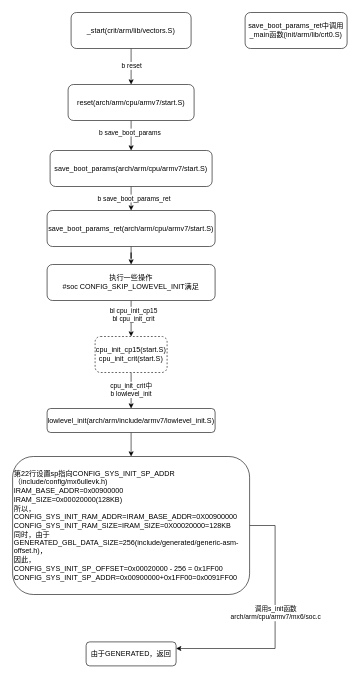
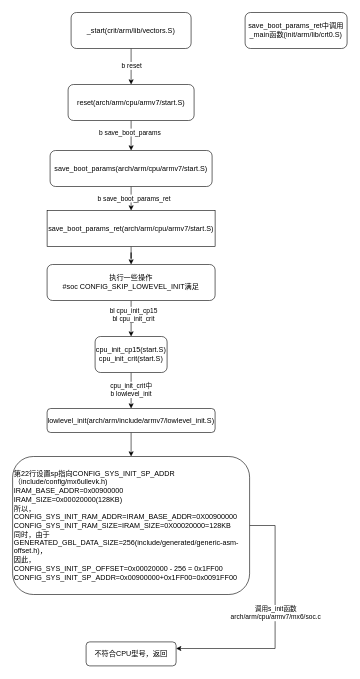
- <mxCell id="12" value="save_boot_params_ret(arch/arm/cpu/armv7/start.S)" style="whiteSpace=wrap;html=1;rounded=1;" vertex="1" parent="1"><mxGeometry x="78" y="350" width="280" height="60" as="geometry" /></mxCell>
+ <mxCell id="12" value="save_boot_params_ret(arch/arm/cpu/armv7/start.S)" style="whiteSpace=wrap;html=1;rounded=0;" vertex="1" parent="1"><mxGeometry x="78" y="350" width="280" height="60" as="geometry" /></mxCell>
- <mxCell id="18" value="cpu_init_cp15(start.S)&lt;br&gt;cpu_init_crit(start.S)" style="whiteSpace=wrap;html=1;rounded=1;dashed=1;" vertex="1" parent="1"><mxGeometry x="158" y="560" width="120" height="60" as="geometry" /></mxCell>
+ <mxCell id="18" value="cpu_init_cp15(start.S)&lt;br&gt;cpu_init_crit(start.S)" style="whiteSpace=wrap;html=1;rounded=1;" vertex="1" parent="1"><mxGeometry x="158" y="560" width="120" height="60" as="geometry" /></mxCell>
- <mxCell id="24" value="由于GENERATED，返回" style="whiteSpace=wrap;html=1;align=center;rounded=1;" vertex="1" parent="1"><mxGeometry x="143" y="1069" width="150" height="40" as="geometry" /></mxCell>
+ <mxCell id="24" value="不符合CPU型号，返回" style="whiteSpace=wrap;html=1;align=center;rounded=1;" vertex="1" parent="1"><mxGeometry x="143" y="1069" width="150" height="40" as="geometry" /></mxCell>
